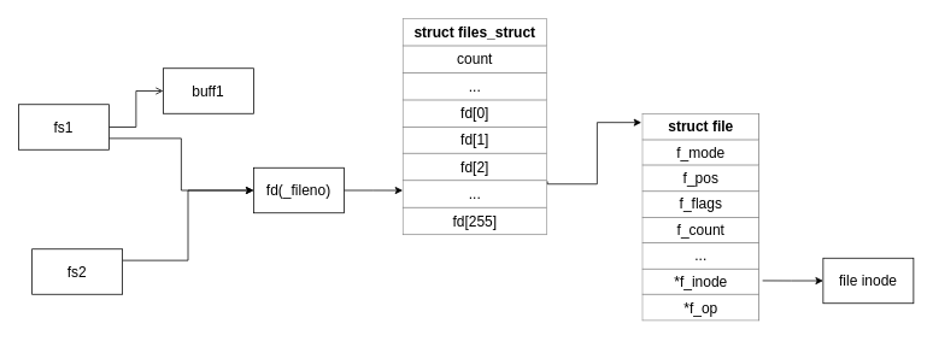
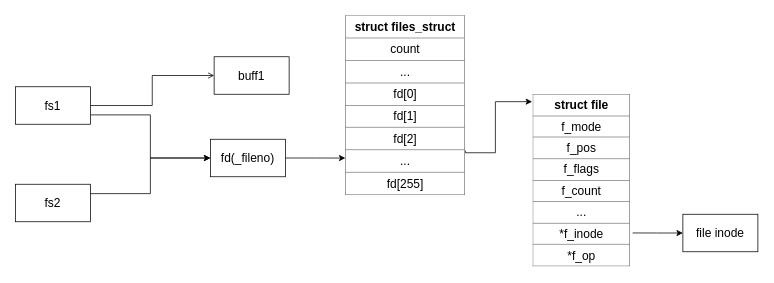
- <mxCell id="7" value="&lt;font style=&quot;font-size: 16px&quot;&gt;buff1&lt;/font&gt;" style="rounded=0;whiteSpace=wrap;html=1;" parent="1" vertex="1"><mxGeometry x="180" y="75" width="100" height="50" as="geometry" /></mxCell>
+ <mxCell id="7" value="&lt;font style=&quot;font-size: 16px&quot;&gt;buff1&lt;/font&gt;" style="rounded=0;whiteSpace=wrap;html=1;" parent="1" vertex="1"><mxGeometry x="285" y="75" width="100" height="50" as="geometry" /></mxCell>
- <mxCell id="11" value="&lt;table style=&quot;width: 100% ; height: 100% ; border-collapse: collapse ; font-size: 16px&quot; width=&quot;100%&quot; cellpadding=&quot;4&quot; border=&quot;1&quot;&gt;&lt;tbody&gt;&lt;tr&gt;&lt;th align=&quot;center&quot;&gt;&lt;font style=&quot;font-size: 16px&quot;&gt;&lt;b&gt;struct files_struct&lt;br&gt;&lt;/b&gt;&lt;/font&gt;&lt;/th&gt;&lt;/tr&gt;&lt;tr align=&quot;center&quot;&gt;&lt;td&gt;&lt;font style=&quot;font-size: 16px&quot;&gt;count&lt;/font&gt;&lt;/td&gt;&lt;/tr&gt;&lt;tr align=&quot;center&quot;&gt;&lt;td&gt;&lt;font style=&quot;font-size: 16px&quot;&gt;...&lt;br&gt;&lt;/font&gt;&lt;/td&gt;&lt;/tr&gt;&lt;tr align=&quot;center&quot;&gt;&lt;td&gt;&lt;font style=&quot;font-size: 16px&quot;&gt;fd[0]&lt;br&gt;&lt;/font&gt;&lt;/td&gt;&lt;/tr&gt;&lt;tr align=&quot;center&quot;&gt;&lt;td&gt;&lt;font style=&quot;font-size: 16px&quot;&gt;fd[1]&lt;br&gt;&lt;/font&gt;&lt;/td&gt;&lt;/tr&gt;&lt;tr&gt;&lt;td style=&quot;text-align: center&quot;&gt;fd[2]&lt;/td&gt;&lt;/tr&gt;&lt;tr align=&quot;center&quot;&gt;&lt;td&gt;&lt;font style=&quot;font-size: 16px&quot;&gt;...&lt;br&gt;&lt;/font&gt;&lt;/td&gt;&lt;/tr&gt;&lt;tr align=&quot;center&quot;&gt;&lt;td&gt;&lt;font style=&quot;font-size: 16px&quot;&gt;fd[255]&lt;br&gt;&lt;/font&gt;&lt;/td&gt;&lt;/tr&gt;&lt;/tbody&gt;&lt;/table&gt;" style="text;html=1;strokeColor=none;fillColor=none;overflow=fill;" parent="1" vertex="1"><mxGeometry x="445" y="20" width="160" height="240" as="geometry" /></mxCell>
+ <mxCell id="11" value="&lt;table style=&quot;width: 100% ; height: 100% ; border-collapse: collapse ; font-size: 16px&quot; width=&quot;100%&quot; cellpadding=&quot;4&quot; border=&quot;1&quot;&gt;&lt;tbody&gt;&lt;tr&gt;&lt;th align=&quot;center&quot;&gt;&lt;font style=&quot;font-size: 16px&quot;&gt;&lt;b&gt;struct files_struct&lt;br&gt;&lt;/b&gt;&lt;/font&gt;&lt;/th&gt;&lt;/tr&gt;&lt;tr align=&quot;center&quot;&gt;&lt;td&gt;&lt;font style=&quot;font-size: 16px&quot;&gt;count&lt;/font&gt;&lt;/td&gt;&lt;/tr&gt;&lt;tr align=&quot;center&quot;&gt;&lt;td&gt;&lt;font style=&quot;font-size: 16px&quot;&gt;...&lt;br&gt;&lt;/font&gt;&lt;/td&gt;&lt;/tr&gt;&lt;tr align=&quot;center&quot;&gt;&lt;td&gt;&lt;font style=&quot;font-size: 16px&quot;&gt;fd[0]&lt;br&gt;&lt;/font&gt;&lt;/td&gt;&lt;/tr&gt;&lt;tr align=&quot;center&quot;&gt;&lt;td&gt;&lt;font style=&quot;font-size: 16px&quot;&gt;fd[1]&lt;br&gt;&lt;/font&gt;&lt;/td&gt;&lt;/tr&gt;&lt;tr&gt;&lt;td style=&quot;text-align: center&quot;&gt;fd[2]&lt;/td&gt;&lt;/tr&gt;&lt;tr align=&quot;center&quot;&gt;&lt;td&gt;&lt;font style=&quot;font-size: 16px&quot;&gt;...&lt;br&gt;&lt;/font&gt;&lt;/td&gt;&lt;/tr&gt;&lt;tr align=&quot;center&quot;&gt;&lt;td&gt;&lt;font style=&quot;font-size: 16px&quot;&gt;fd[255]&lt;br&gt;&lt;/font&gt;&lt;/td&gt;&lt;/tr&gt;&lt;/tbody&gt;&lt;/table&gt;" style="text;html=1;strokeColor=none;fillColor=none;overflow=fill;" parent="1" vertex="1"><mxGeometry x="460" y="20" width="160" height="240" as="geometry" /></mxCell>
- <mxCell id="6" value="&lt;font style=&quot;font-size: 16px&quot;&gt;fs2&lt;/font&gt;" style="rounded=0;whiteSpace=wrap;html=1;" parent="1" vertex="1"><mxGeometry x="35" y="275" width="100" height="50" as="geometry" /></mxCell>
+ <mxCell id="6" value="&lt;font style=&quot;font-size: 16px&quot;&gt;fs2&lt;/font&gt;" style="rounded=0;whiteSpace=wrap;html=1;" parent="1" vertex="1"><mxGeometry x="20" y="245" width="100" height="50" as="geometry" /></mxCell>
